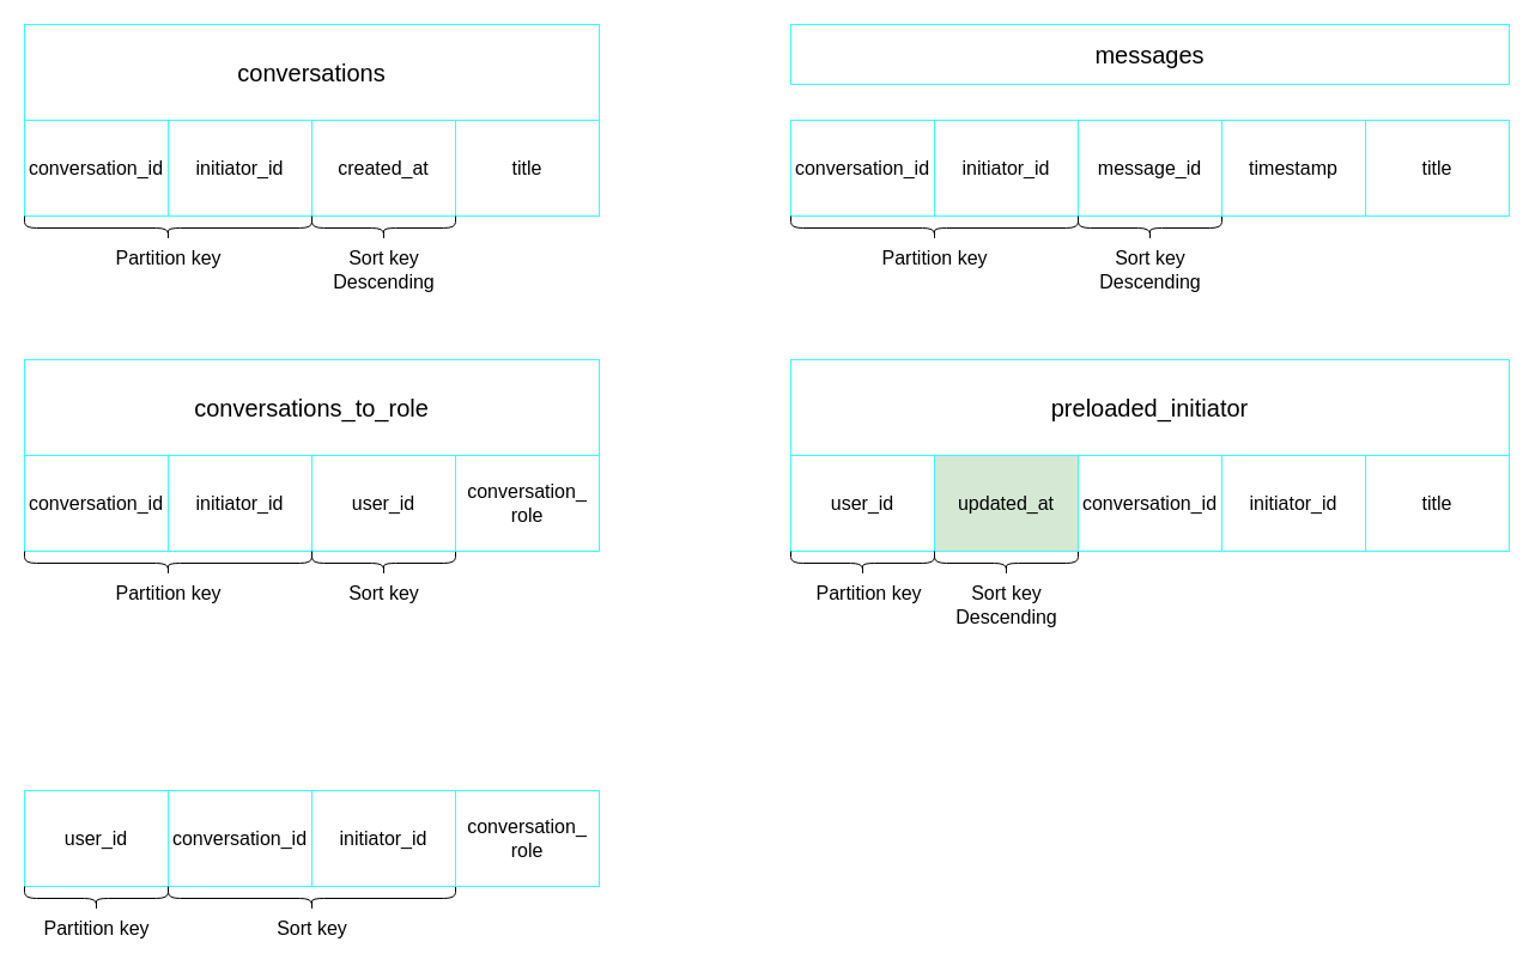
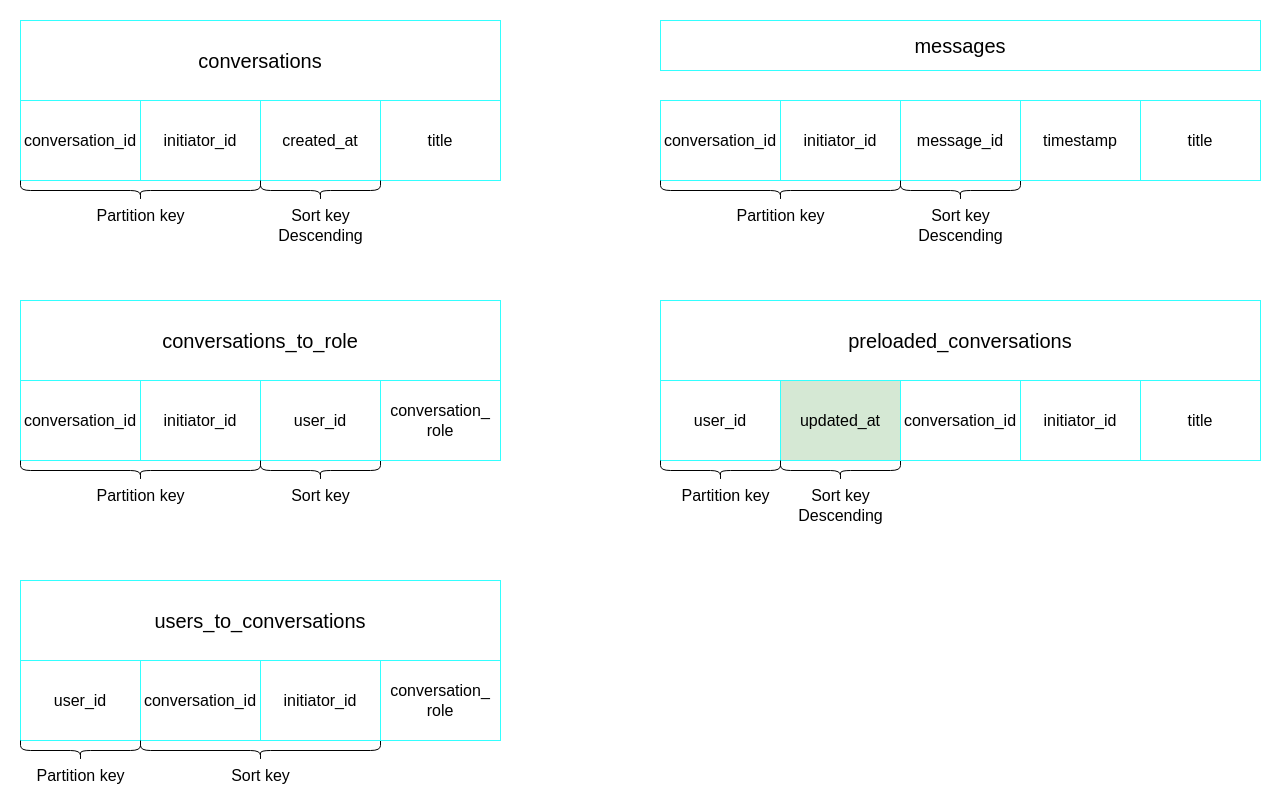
- <mxCell id="40" value="&lt;font style=&quot;font-size: 20px;&quot;&gt;preloaded_initiator&lt;/font&gt;" style="rounded=0;whiteSpace=wrap;html=1;fontSize=16;strokeColor=#33FFFF;" parent="1" vertex="1"><mxGeometry x="660" y="300" width="600" height="80" as="geometry" /></mxCell>
+ <mxCell id="40" value="&lt;font style=&quot;font-size: 20px;&quot;&gt;preloaded_conversations&lt;/font&gt;" style="rounded=0;whiteSpace=wrap;html=1;fontSize=16;strokeColor=#33FFFF;" parent="1" vertex="1"><mxGeometry x="660" y="300" width="600" height="80" as="geometry" /></mxCell>
+ <mxCell id="20" value="&lt;font style=&quot;font-size: 20px;&quot;&gt;users_to_conversations&lt;/font&gt;" style="rounded=0;whiteSpace=wrap;html=1;fontSize=16;strokeColor=#33FFFF;" parent="1" vertex="1"><mxGeometry x="20" y="580" width="480" height="80" as="geometry" /></mxCell>
